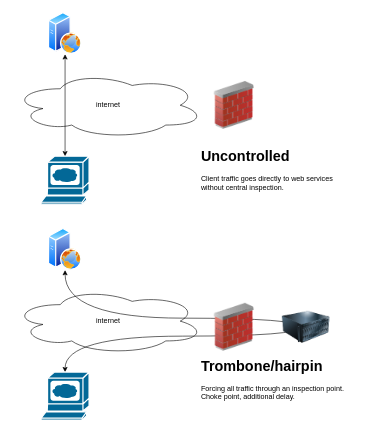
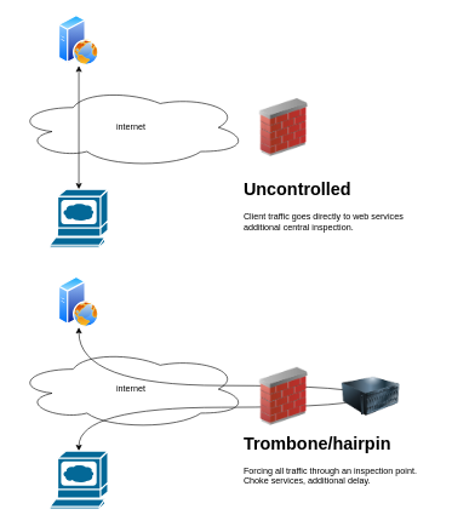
- <mxCell id="13" value="&lt;h1&gt;Uncontrolled&lt;/h1&gt;&lt;p&gt;Client traffic goes directly to web services without central inspection.&lt;/p&gt;" style="text;html=1;strokeColor=none;fillColor=none;spacing=5;spacingTop=-20;whiteSpace=wrap;overflow=hidden;rounded=0;" vertex="1" parent="1"><mxGeometry x="330" y="240" width="240" height="120" as="geometry" /></mxCell>
+ <mxCell id="13" value="&lt;h1&gt;Uncontrolled&lt;/h1&gt;&lt;p&gt;Client traffic goes directly to web services additional central inspection.&lt;/p&gt;" style="text;html=1;strokeColor=none;fillColor=none;spacing=5;spacingTop=-20;whiteSpace=wrap;overflow=hidden;rounded=0;" vertex="1" parent="1"><mxGeometry x="330" y="240" width="240" height="120" as="geometry" /></mxCell>
- <mxCell id="14" value="&lt;h1&gt;Trombone/hairpin&lt;/h1&gt;&lt;p&gt;Forcing all traffic through an inspection point. Choke point, additional delay.&lt;/p&gt;" style="text;html=1;strokeColor=none;fillColor=none;spacing=5;spacingTop=-20;whiteSpace=wrap;overflow=hidden;rounded=0;" vertex="1" parent="1"><mxGeometry x="330" y="590" width="270" height="120" as="geometry" /></mxCell>
+ <mxCell id="14" value="&lt;h1&gt;Trombone/hairpin&lt;/h1&gt;&lt;p&gt;Forcing all traffic through an inspection point. Choke services, additional delay.&lt;/p&gt;" style="text;html=1;strokeColor=none;fillColor=none;spacing=5;spacingTop=-20;whiteSpace=wrap;overflow=hidden;rounded=0;" vertex="1" parent="1"><mxGeometry x="330" y="590" width="270" height="120" as="geometry" /></mxCell>
